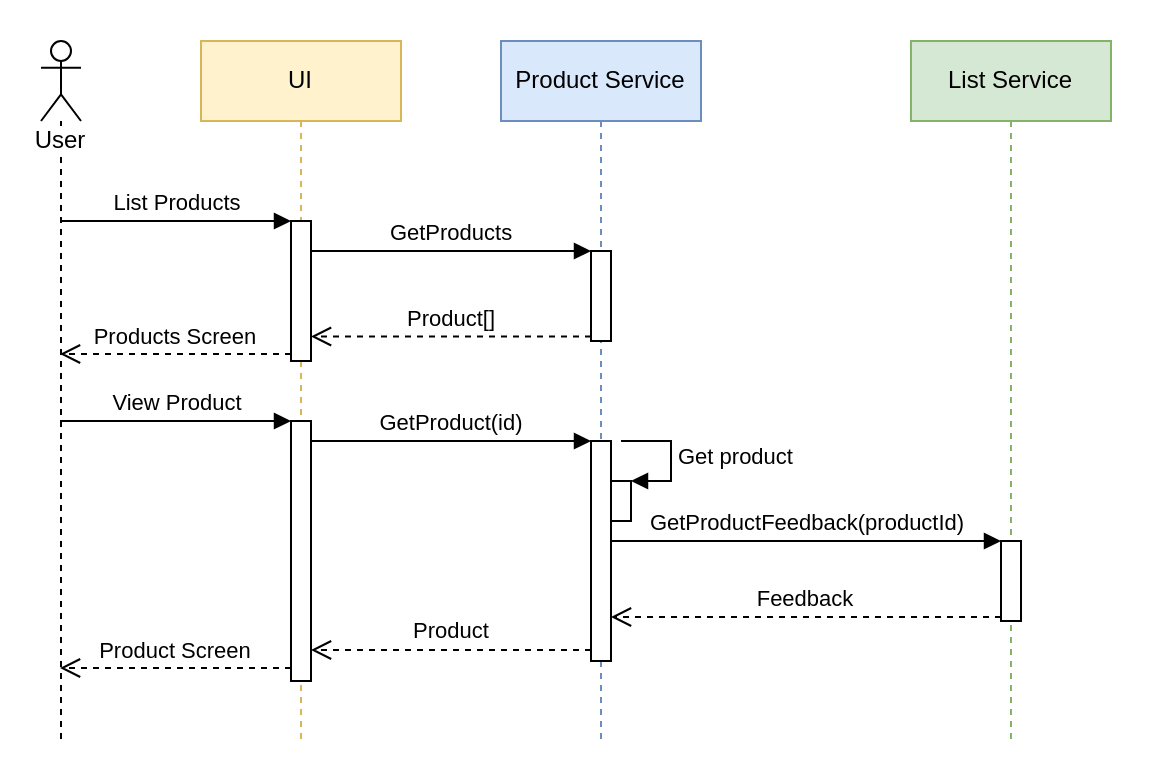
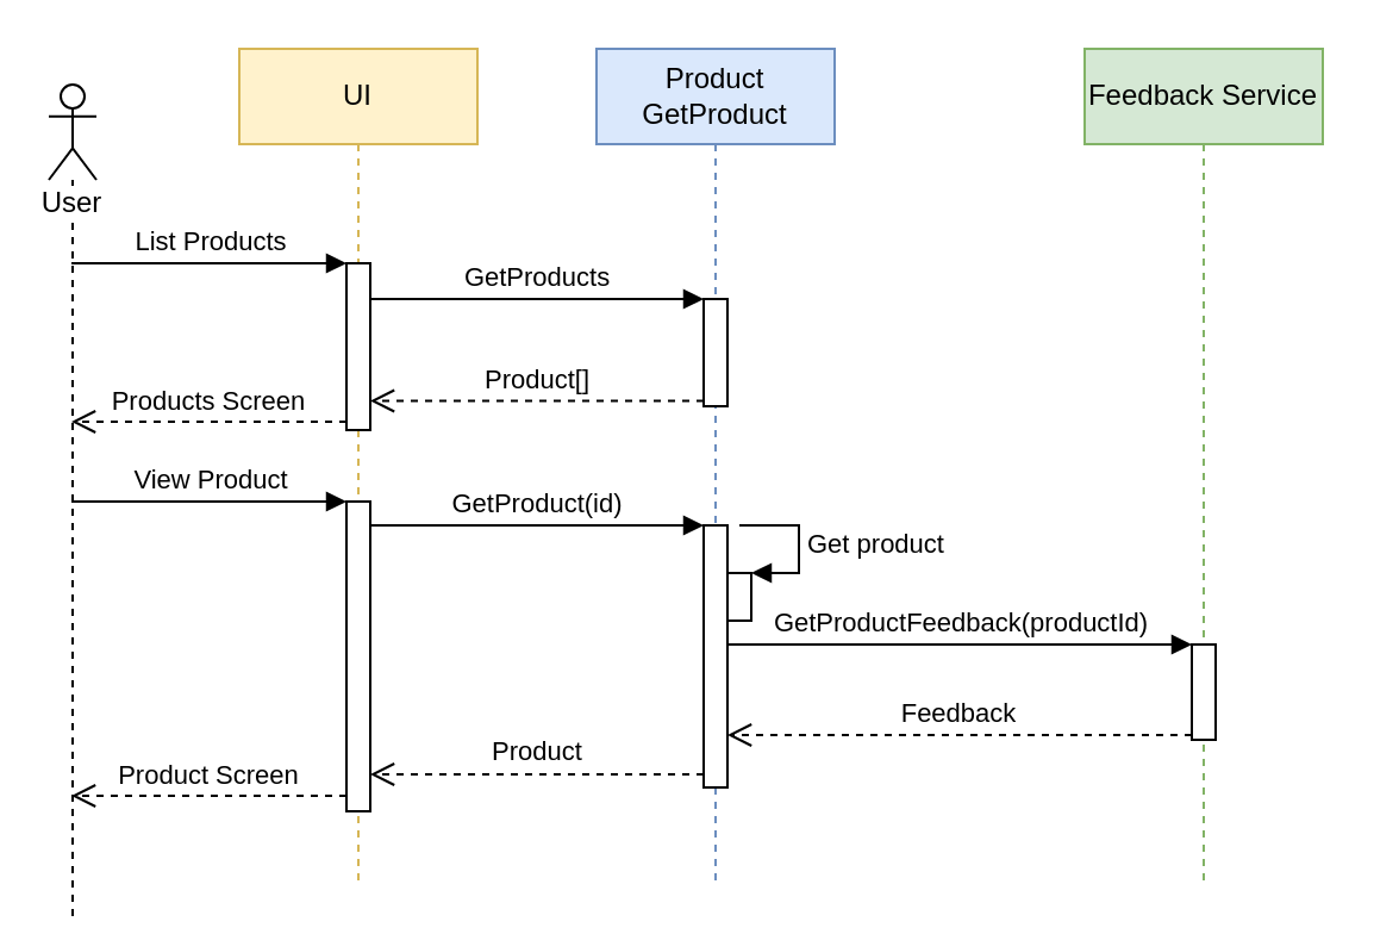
- <mxCell id="7" value="Product Service" style="shape=umlLifeline;perimeter=lifelinePerimeter;whiteSpace=wrap;html=1;container=1;collapsible=0;recursiveResize=0;outlineConnect=0;fillColor=#dae8fc;strokeColor=#6c8ebf;" vertex="1" parent="1"><mxGeometry x="250" y="20" width="100" height="350" as="geometry" /></mxCell>
+ <mxCell id="7" value="Product GetProduct" style="shape=umlLifeline;perimeter=lifelinePerimeter;whiteSpace=wrap;html=1;container=1;collapsible=0;recursiveResize=0;outlineConnect=0;fillColor=#dae8fc;strokeColor=#6c8ebf;" vertex="1" parent="1"><mxGeometry x="250" y="20" width="100" height="350" as="geometry" /></mxCell>
- <mxCell id="18" value="List Service" style="shape=umlLifeline;perimeter=lifelinePerimeter;whiteSpace=wrap;html=1;container=1;collapsible=0;recursiveResize=0;outlineConnect=0;fillColor=#d5e8d4;strokeColor=#82b366;" vertex="1" parent="1"><mxGeometry x="455" y="20" width="100" height="350" as="geometry" /></mxCell>
+ <mxCell id="18" value="Feedback Service" style="shape=umlLifeline;perimeter=lifelinePerimeter;whiteSpace=wrap;html=1;container=1;collapsible=0;recursiveResize=0;outlineConnect=0;fillColor=#d5e8d4;strokeColor=#82b366;" vertex="1" parent="1"><mxGeometry x="455" y="20" width="100" height="350" as="geometry" /></mxCell>
- <mxCell id="2" value="User" style="shape=umlLifeline;participant=umlActor;perimeter=lifelinePerimeter;whiteSpace=wrap;html=1;container=1;collapsible=0;recursiveResize=0;verticalAlign=top;spacingTop=36;labelBackgroundColor=#ffffff;outlineConnect=0;" vertex="1" parent="1"><mxGeometry x="20" y="20" width="20" height="350" as="geometry" /></mxCell>
+ <mxCell id="2" value="User" style="shape=umlLifeline;participant=umlActor;perimeter=lifelinePerimeter;whiteSpace=wrap;html=1;container=1;collapsible=0;recursiveResize=0;verticalAlign=top;spacingTop=36;labelBackgroundColor=#ffffff;outlineConnect=0;" vertex="1" parent="1"><mxGeometry x="20" y="35" width="20" height="350" as="geometry" /></mxCell>
